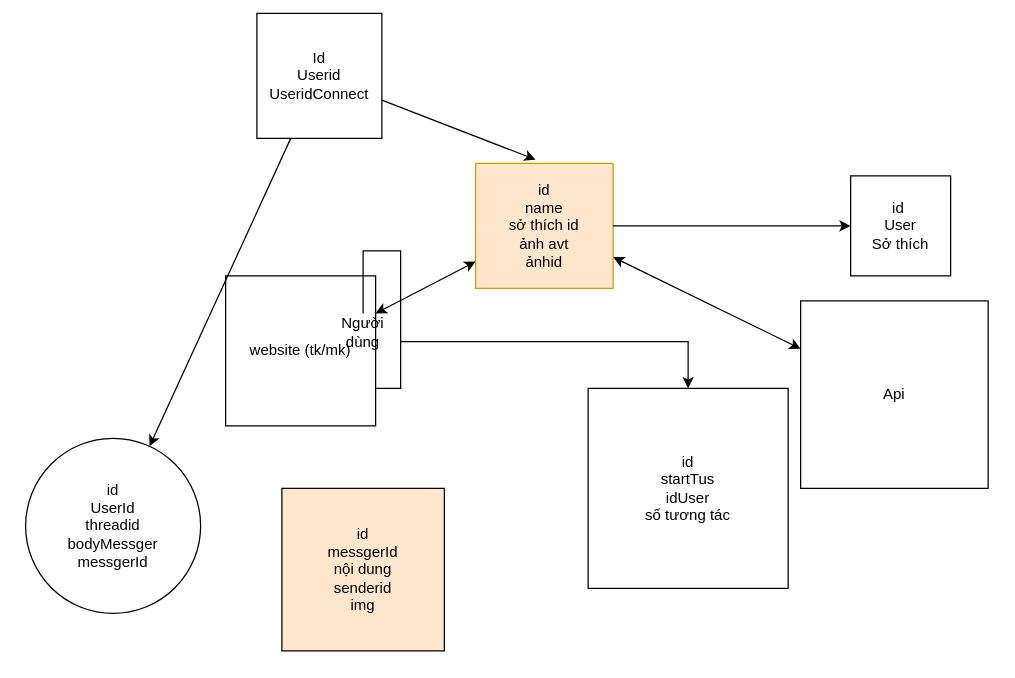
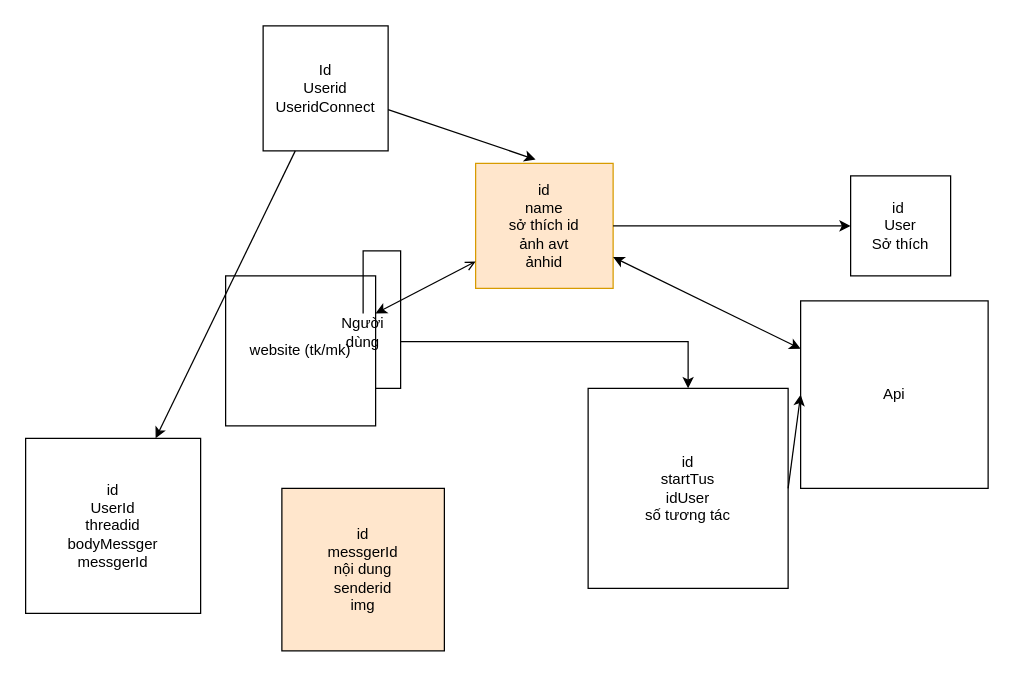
- <mxCell id="16" value="Id&lt;br&gt;Userid&lt;br&gt;UseridConnect" style="whiteSpace=wrap;html=1;aspect=fixed;" vertex="1" parent="1"><mxGeometry x="205" y="10" width="100" height="100" as="geometry" /></mxCell>
+ <mxCell id="16" value="Id&lt;br&gt;Userid&lt;br&gt;UseridConnect" style="whiteSpace=wrap;html=1;aspect=fixed;" vertex="1" parent="1"><mxGeometry x="210" y="20" width="100" height="100" as="geometry" /></mxCell>
- <mxCell id="6" value="" style="endArrow=classic;startArrow=classic;html=1;rounded=0;exitX=1;exitY=0.25;exitDx=0;exitDy=0;" edge="1" parent="1" source="3" target="5"><mxGeometry width="50" height="50" relative="1" as="geometry"><mxPoint x="400" y="370" as="sourcePoint" /><mxPoint x="450" y="320" as="targetPoint" /></mxGeometry></mxCell>
+ <mxCell id="6" value="" style="endArrow=open;startArrow=classic;html=1;rounded=0;exitX=1;exitY=0.25;exitDx=0;exitDy=0;" edge="1" parent="1" source="3" target="5"><mxGeometry width="50" height="50" relative="1" as="geometry"><mxPoint x="400" y="370" as="sourcePoint" /><mxPoint x="450" y="320" as="targetPoint" /></mxGeometry></mxCell>
+ <mxCell id="9" value="" style="endArrow=classic;html=1;rounded=0;exitX=1;exitY=0.5;exitDx=0;exitDy=0;entryX=0;entryY=0.5;entryDx=0;entryDy=0;" edge="1" parent="1" source="8" target="4"><mxGeometry width="50" height="50" relative="1" as="geometry"><mxPoint x="400" y="340" as="sourcePoint" /><mxPoint x="450" y="290" as="targetPoint" /></mxGeometry></mxCell>
- <mxCell id="10" value="id&lt;br&gt;UserId&lt;br&gt;threadid&lt;br&gt;bodyMessger&lt;br&gt;messgerId" style="ellipse;whiteSpace=wrap;html=1;aspect=fixed;" vertex="1" parent="1"><mxGeometry x="20" y="350" width="140" height="140" as="geometry" /></mxCell>
+ <mxCell id="10" value="id&lt;br&gt;UserId&lt;br&gt;threadid&lt;br&gt;bodyMessger&lt;br&gt;messgerId" style="whiteSpace=wrap;html=1;aspect=fixed;" vertex="1" parent="1"><mxGeometry x="20" y="350" width="140" height="140" as="geometry" /></mxCell>
